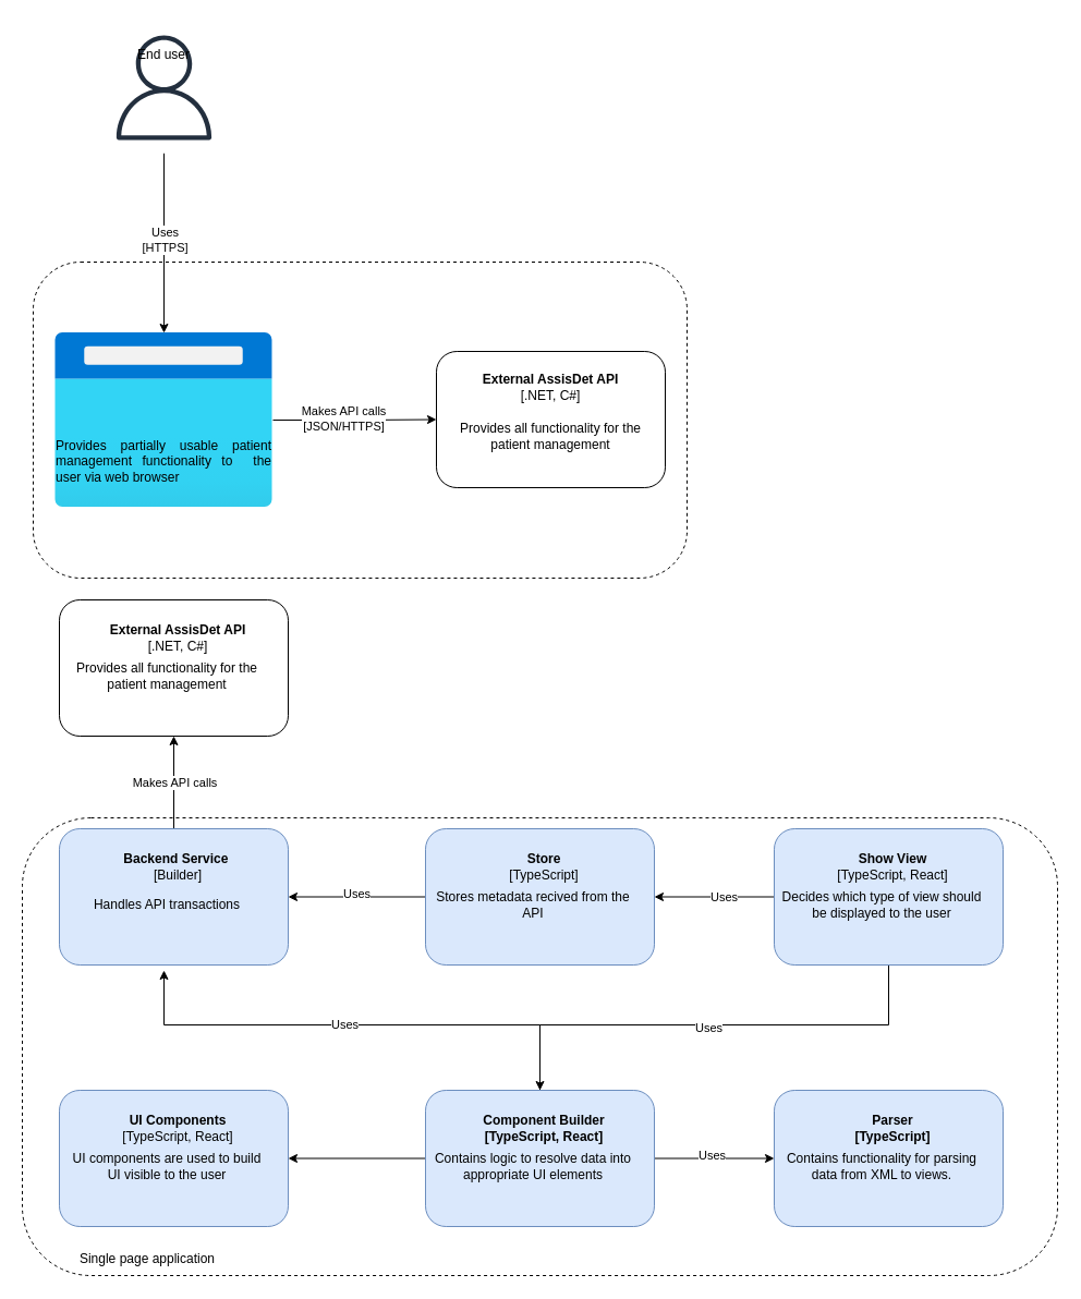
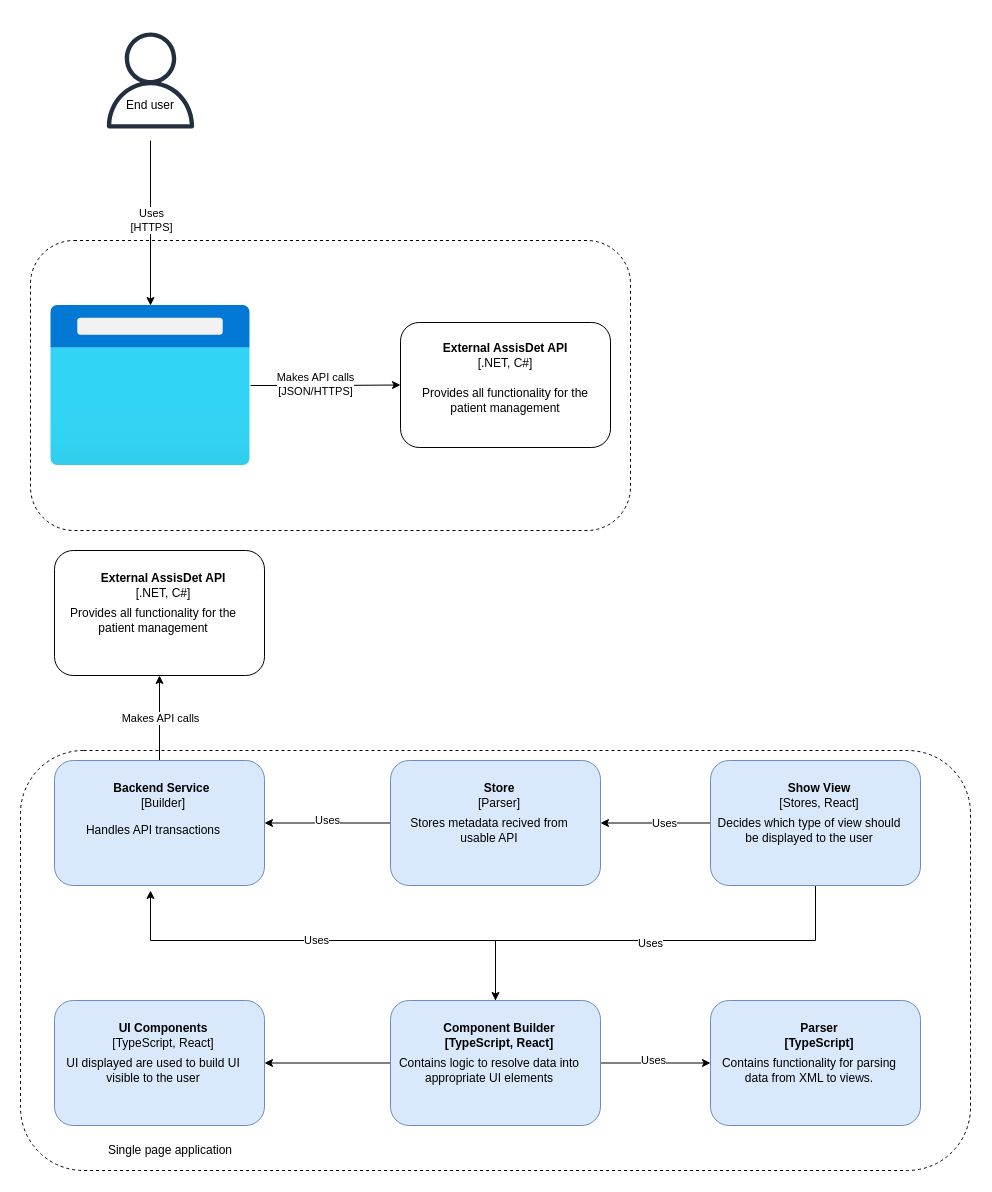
- <mxCell id="13" value="End user" style="text;html=1;strokeColor=none;fillColor=none;align=center;verticalAlign=middle;whiteSpace=wrap;rounded=0;" vertex="1" parent="1"><mxGeometry x="120" y="35" width="60" height="30" as="geometry" /></mxCell>
+ <mxCell id="13" value="End user" style="text;html=1;strokeColor=none;fillColor=none;align=center;verticalAlign=middle;whiteSpace=wrap;rounded=0;" vertex="1" parent="1"><mxGeometry x="120" y="90" width="60" height="30" as="geometry" /></mxCell>
- <mxCell id="11" value="&lt;div align=&quot;justify&quot;&gt;Provides partially usable patient management functionality to&amp;nbsp; the user via web browser&lt;/div&gt;" style="text;html=1;strokeColor=none;fillColor=none;align=center;verticalAlign=middle;whiteSpace=wrap;rounded=0;" vertex="1" parent="1"><mxGeometry x="50" y="385" width="200" height="75" as="geometry" /></mxCell>
- <mxCell id="27" value="&lt;div&gt;&lt;b&gt;Store&lt;/b&gt;&lt;/div&gt;&lt;div&gt;[TypeScript]&lt;/div&gt;" style="text;html=1;strokeColor=none;fillColor=none;align=center;verticalAlign=middle;whiteSpace=wrap;rounded=0;" vertex="1" parent="1"><mxGeometry x="424" y="780" width="150" height="30" as="geometry" /></mxCell>
+ <mxCell id="27" value="&lt;div&gt;&lt;b&gt;Store&lt;/b&gt;&lt;/div&gt;&lt;div&gt;[Parser]&lt;/div&gt;" style="text;html=1;strokeColor=none;fillColor=none;align=center;verticalAlign=middle;whiteSpace=wrap;rounded=0;" vertex="1" parent="1"><mxGeometry x="424" y="780" width="150" height="30" as="geometry" /></mxCell>
- <mxCell id="34" value="&lt;div&gt;&lt;b&gt;Show View&lt;/b&gt;&lt;/div&gt;&lt;div&gt;[TypeScript, React]&lt;/div&gt;" style="text;html=1;strokeColor=none;fillColor=none;align=center;verticalAlign=middle;whiteSpace=wrap;rounded=0;" vertex="1" parent="1"><mxGeometry x="744" y="780" width="150" height="30" as="geometry" /></mxCell>
+ <mxCell id="34" value="&lt;div&gt;&lt;b&gt;Show View&lt;/b&gt;&lt;/div&gt;&lt;div&gt;[Stores, React]&lt;/div&gt;" style="text;html=1;strokeColor=none;fillColor=none;align=center;verticalAlign=middle;whiteSpace=wrap;rounded=0;" vertex="1" parent="1"><mxGeometry x="744" y="780" width="150" height="30" as="geometry" /></mxCell>
- <mxCell id="26" value="Stores metadata recived from the API" style="text;html=1;strokeColor=none;fillColor=none;align=center;verticalAlign=middle;whiteSpace=wrap;rounded=0;" vertex="1" parent="1"><mxGeometry x="394" y="800" width="190" height="60" as="geometry" /></mxCell>
+ <mxCell id="26" value="Stores metadata recived from usable API" style="text;html=1;strokeColor=none;fillColor=none;align=center;verticalAlign=middle;whiteSpace=wrap;rounded=0;" vertex="1" parent="1"><mxGeometry x="394" y="800" width="190" height="60" as="geometry" /></mxCell>
- <mxCell id="36" value="UI components are used to build UI visible to the user" style="text;html=1;strokeColor=none;fillColor=none;align=center;verticalAlign=middle;whiteSpace=wrap;rounded=0;" vertex="1" parent="1"><mxGeometry x="58" y="1040" width="190" height="60" as="geometry" /></mxCell>
+ <mxCell id="36" value="UI displayed are used to build UI visible to the user" style="text;html=1;strokeColor=none;fillColor=none;align=center;verticalAlign=middle;whiteSpace=wrap;rounded=0;" vertex="1" parent="1"><mxGeometry x="58" y="1040" width="190" height="60" as="geometry" /></mxCell>
- <mxCell id="49" value="Single page application" style="text;html=1;strokeColor=none;fillColor=none;align=center;verticalAlign=middle;whiteSpace=wrap;rounded=0;" vertex="1" parent="1"><mxGeometry x="60" y="1140" width="150" height="30" as="geometry" /></mxCell>
+ <mxCell id="49" value="Single page application" style="text;html=1;strokeColor=none;fillColor=none;align=center;verticalAlign=middle;whiteSpace=wrap;rounded=0;" vertex="1" parent="1"><mxGeometry x="95" y="1135" width="150" height="30" as="geometry" /></mxCell>
